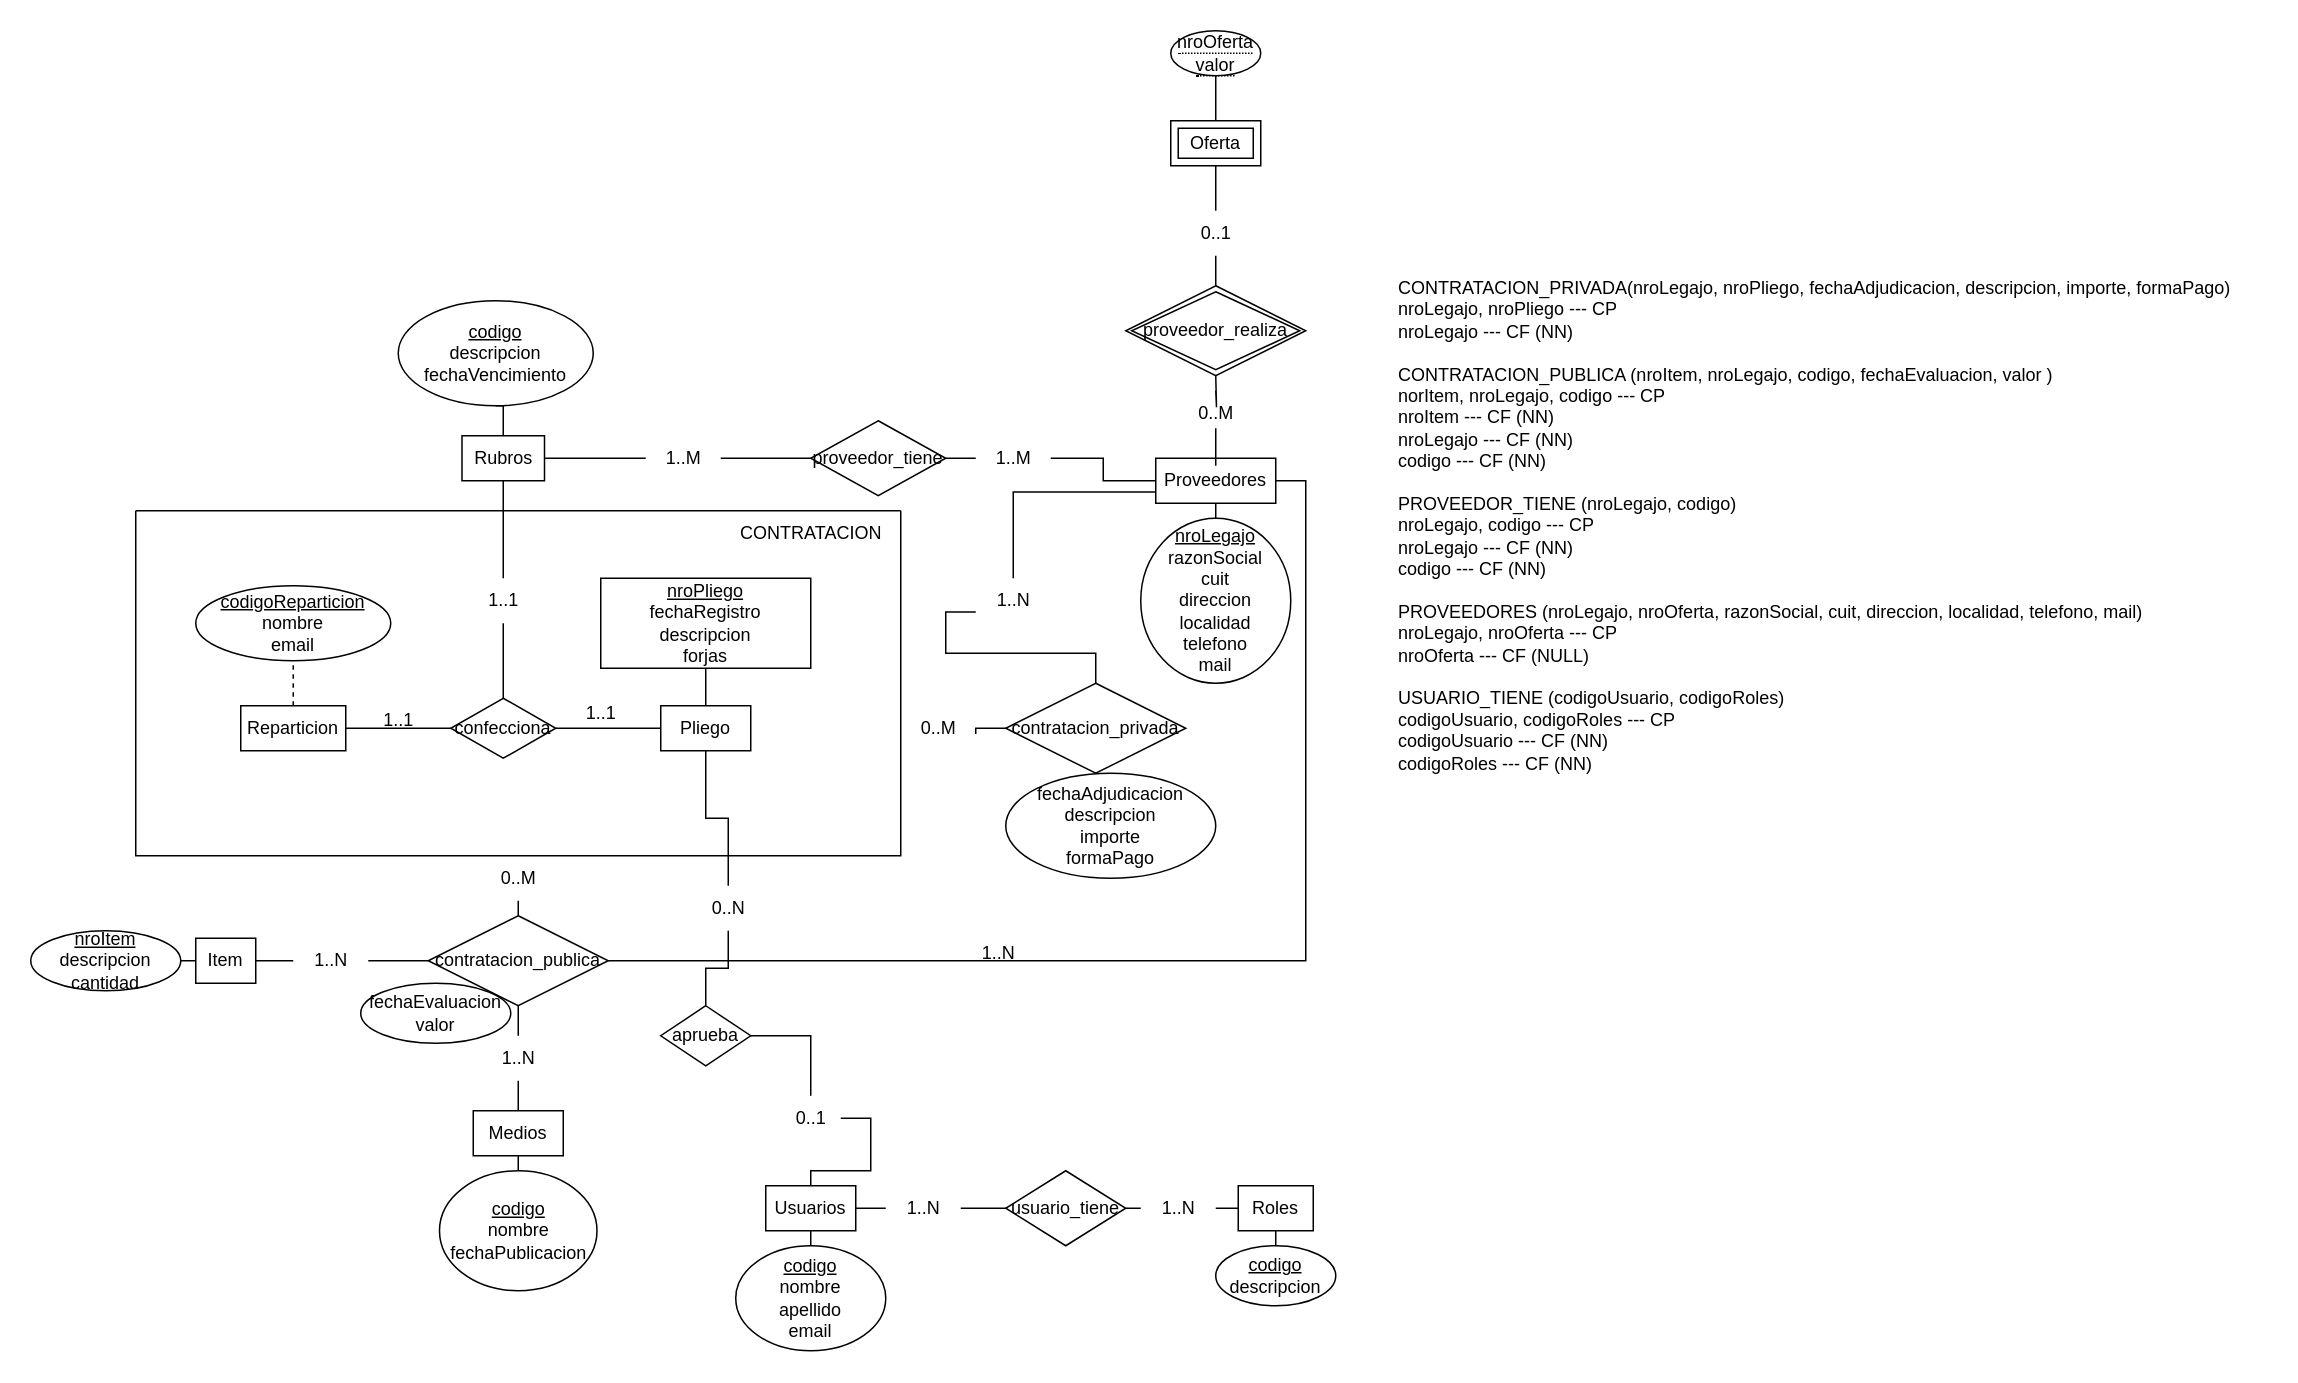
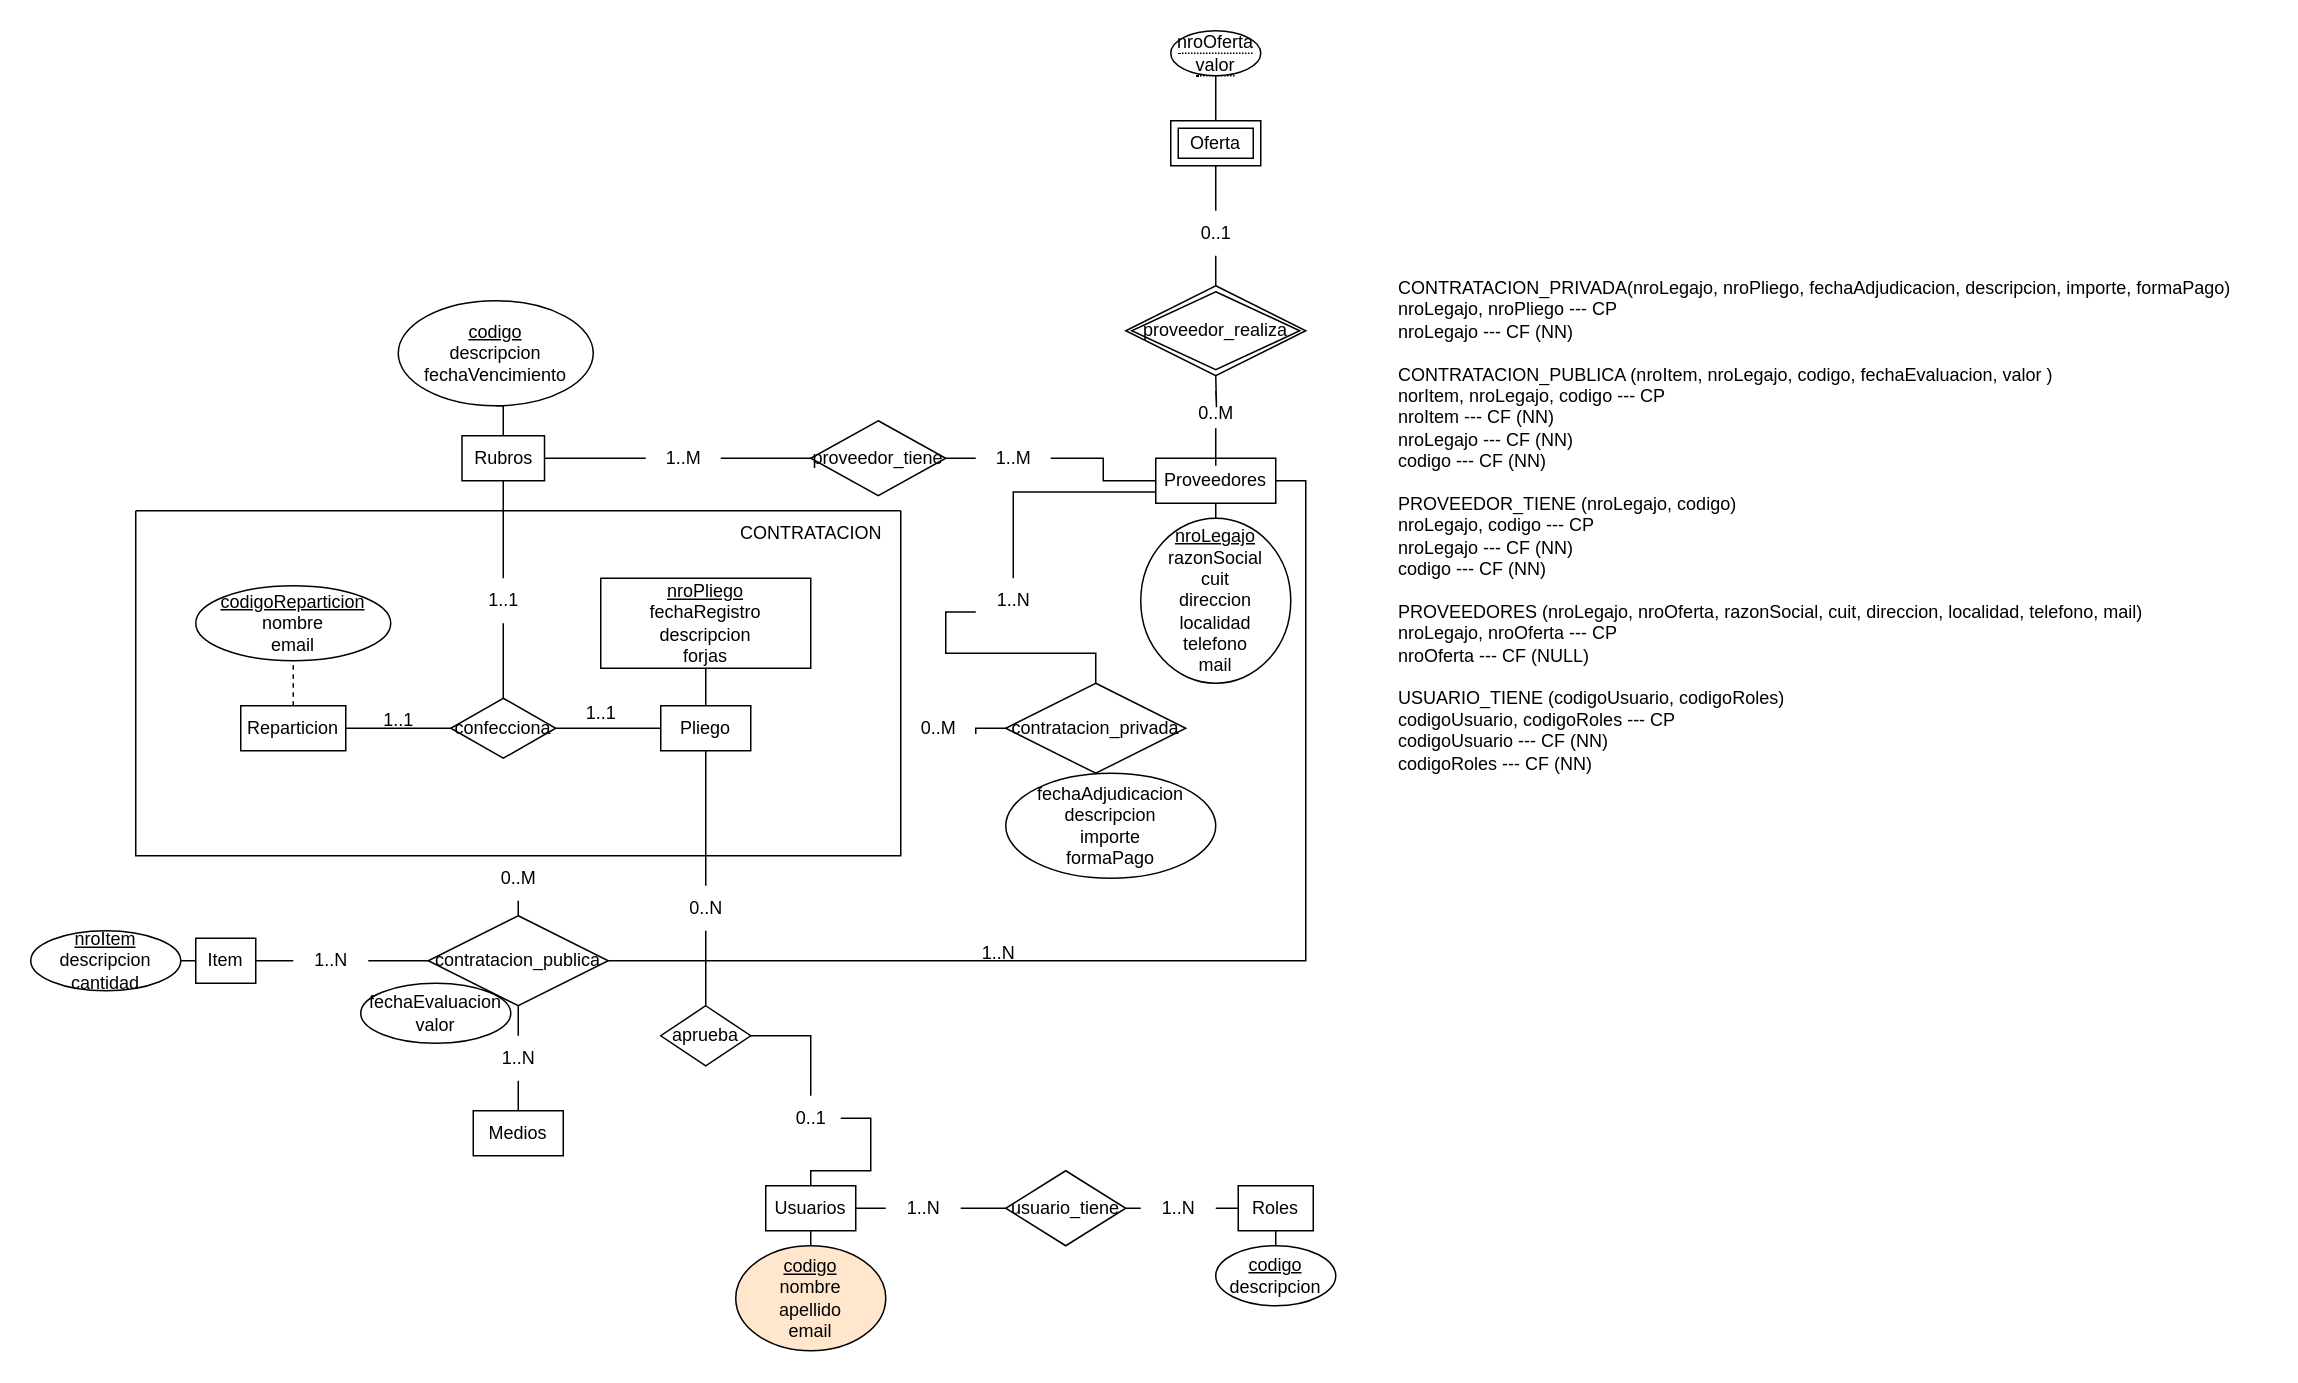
- <mxCell id="72" value="0..N" style="text;html=1;align=center;verticalAlign=middle;resizable=0;points=[];autosize=1;strokeColor=none;fillColor=none;" vertex="1" parent="1"><mxGeometry x="460" y="590" width="50" height="30" as="geometry" /></mxCell>
+ <mxCell id="72" value="0..N" style="text;html=1;align=center;verticalAlign=middle;resizable=0;points=[];autosize=1;strokeColor=none;fillColor=none;" vertex="1" parent="1"><mxGeometry x="445" y="590" width="50" height="30" as="geometry" /></mxCell>
- <mxCell id="17" style="edgeStyle=orthogonalEdgeStyle;rounded=0;orthogonalLoop=1;jettySize=auto;html=1;exitX=0.5;exitY=1;exitDx=0;exitDy=0;entryX=0.5;entryY=0;entryDx=0;entryDy=0;endArrow=none;endFill=0;" edge="1" parent="1" source="18" target="19"><mxGeometry relative="1" as="geometry" /></mxCell>
- <mxCell id="19" value="&lt;u&gt;codigo&lt;/u&gt;&lt;br&gt;nombre&lt;br&gt;fechaPublicacion" style="ellipse;whiteSpace=wrap;html=1;align=center;" vertex="1" parent="1"><mxGeometry x="292.5" y="780" width="105" height="80" as="geometry" /></mxCell>
- <mxCell id="28" value="&lt;u&gt;codigo&lt;/u&gt;&lt;br&gt;nombre&lt;br&gt;apellido&lt;br&gt;email" style="ellipse;whiteSpace=wrap;html=1;align=center;" vertex="1" parent="1"><mxGeometry x="490" y="830" width="100" height="70" as="geometry" /></mxCell>
+ <mxCell id="28" value="&lt;u&gt;codigo&lt;/u&gt;&lt;br&gt;nombre&lt;br&gt;apellido&lt;br&gt;email" style="ellipse;whiteSpace=wrap;html=1;align=center;fillColor=#ffe6cc;" vertex="1" parent="1"><mxGeometry x="490" y="830" width="100" height="70" as="geometry" /></mxCell>
